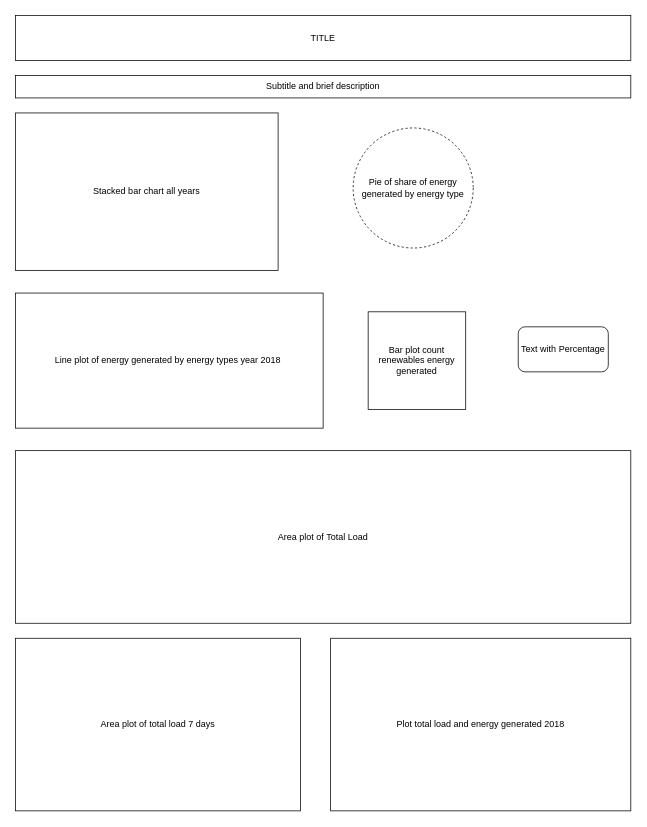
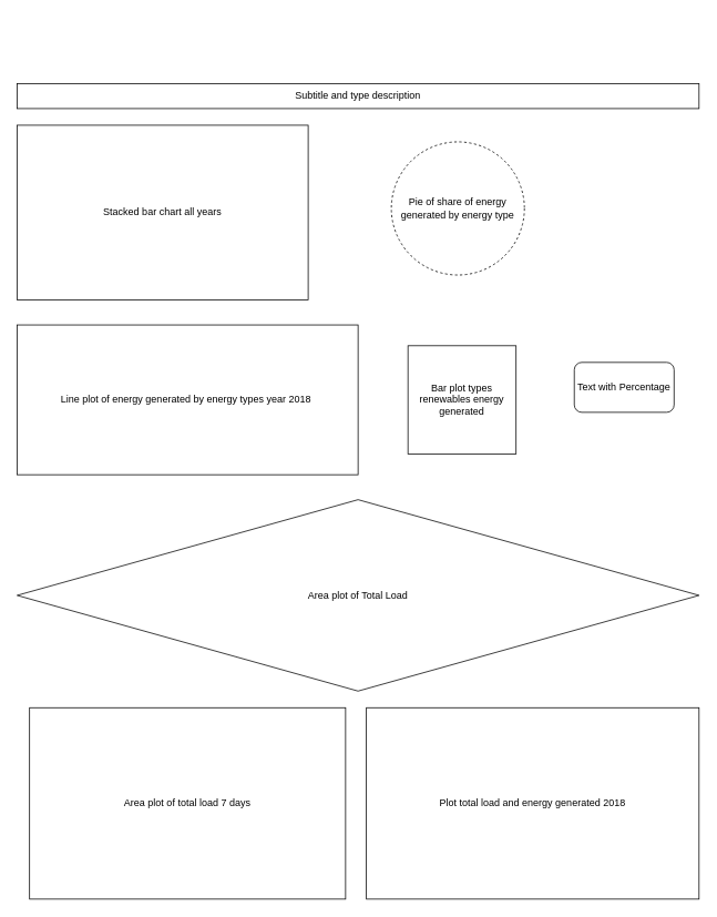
- <mxCell id="2" value="TITLE" style="rounded=0;whiteSpace=wrap;html=1;" vertex="1" parent="1"><mxGeometry x="20" y="20" width="820" height="60" as="geometry" /></mxCell>
- <mxCell id="3" value="Subtitle and brief description" style="rounded=0;whiteSpace=wrap;html=1;" vertex="1" parent="1"><mxGeometry x="20" y="100" width="820" height="30" as="geometry" /></mxCell>
+ <mxCell id="3" value="Subtitle and type description" style="rounded=0;whiteSpace=wrap;html=1;" vertex="1" parent="1"><mxGeometry x="20" y="100" width="820" height="30" as="geometry" /></mxCell>
- <mxCell id="7" value="Bar plot count renewables energy generated" style="whiteSpace=wrap;html=1;aspect=fixed;" vertex="1" parent="1"><mxGeometry x="490" y="415" width="130" height="130" as="geometry" /></mxCell>
+ <mxCell id="7" value="Bar plot types renewables energy generated" style="whiteSpace=wrap;html=1;aspect=fixed;" vertex="1" parent="1"><mxGeometry x="490" y="415" width="130" height="130" as="geometry" /></mxCell>
- <mxCell id="9" value="Area plot of Total Load" style="rounded=0;whiteSpace=wrap;html=1;" vertex="1" parent="1"><mxGeometry x="20" y="600" width="820" height="230" as="geometry" /></mxCell>
+ <mxCell id="9" value="Area plot of Total Load" style="rhombus;whiteSpace=wrap;html=1;" vertex="1" parent="1"><mxGeometry x="20" y="600" width="820" height="230" as="geometry" /></mxCell>
- <mxCell id="10" value="Area plot of total load 7 days" style="rounded=0;whiteSpace=wrap;html=1;" vertex="1" parent="1"><mxGeometry x="20" y="850" width="380" height="230" as="geometry" /></mxCell>
+ <mxCell id="10" value="Area plot of total load 7 days" style="rounded=0;whiteSpace=wrap;html=1;" vertex="1" parent="1"><mxGeometry x="35" y="850" width="380" height="230" as="geometry" /></mxCell>
